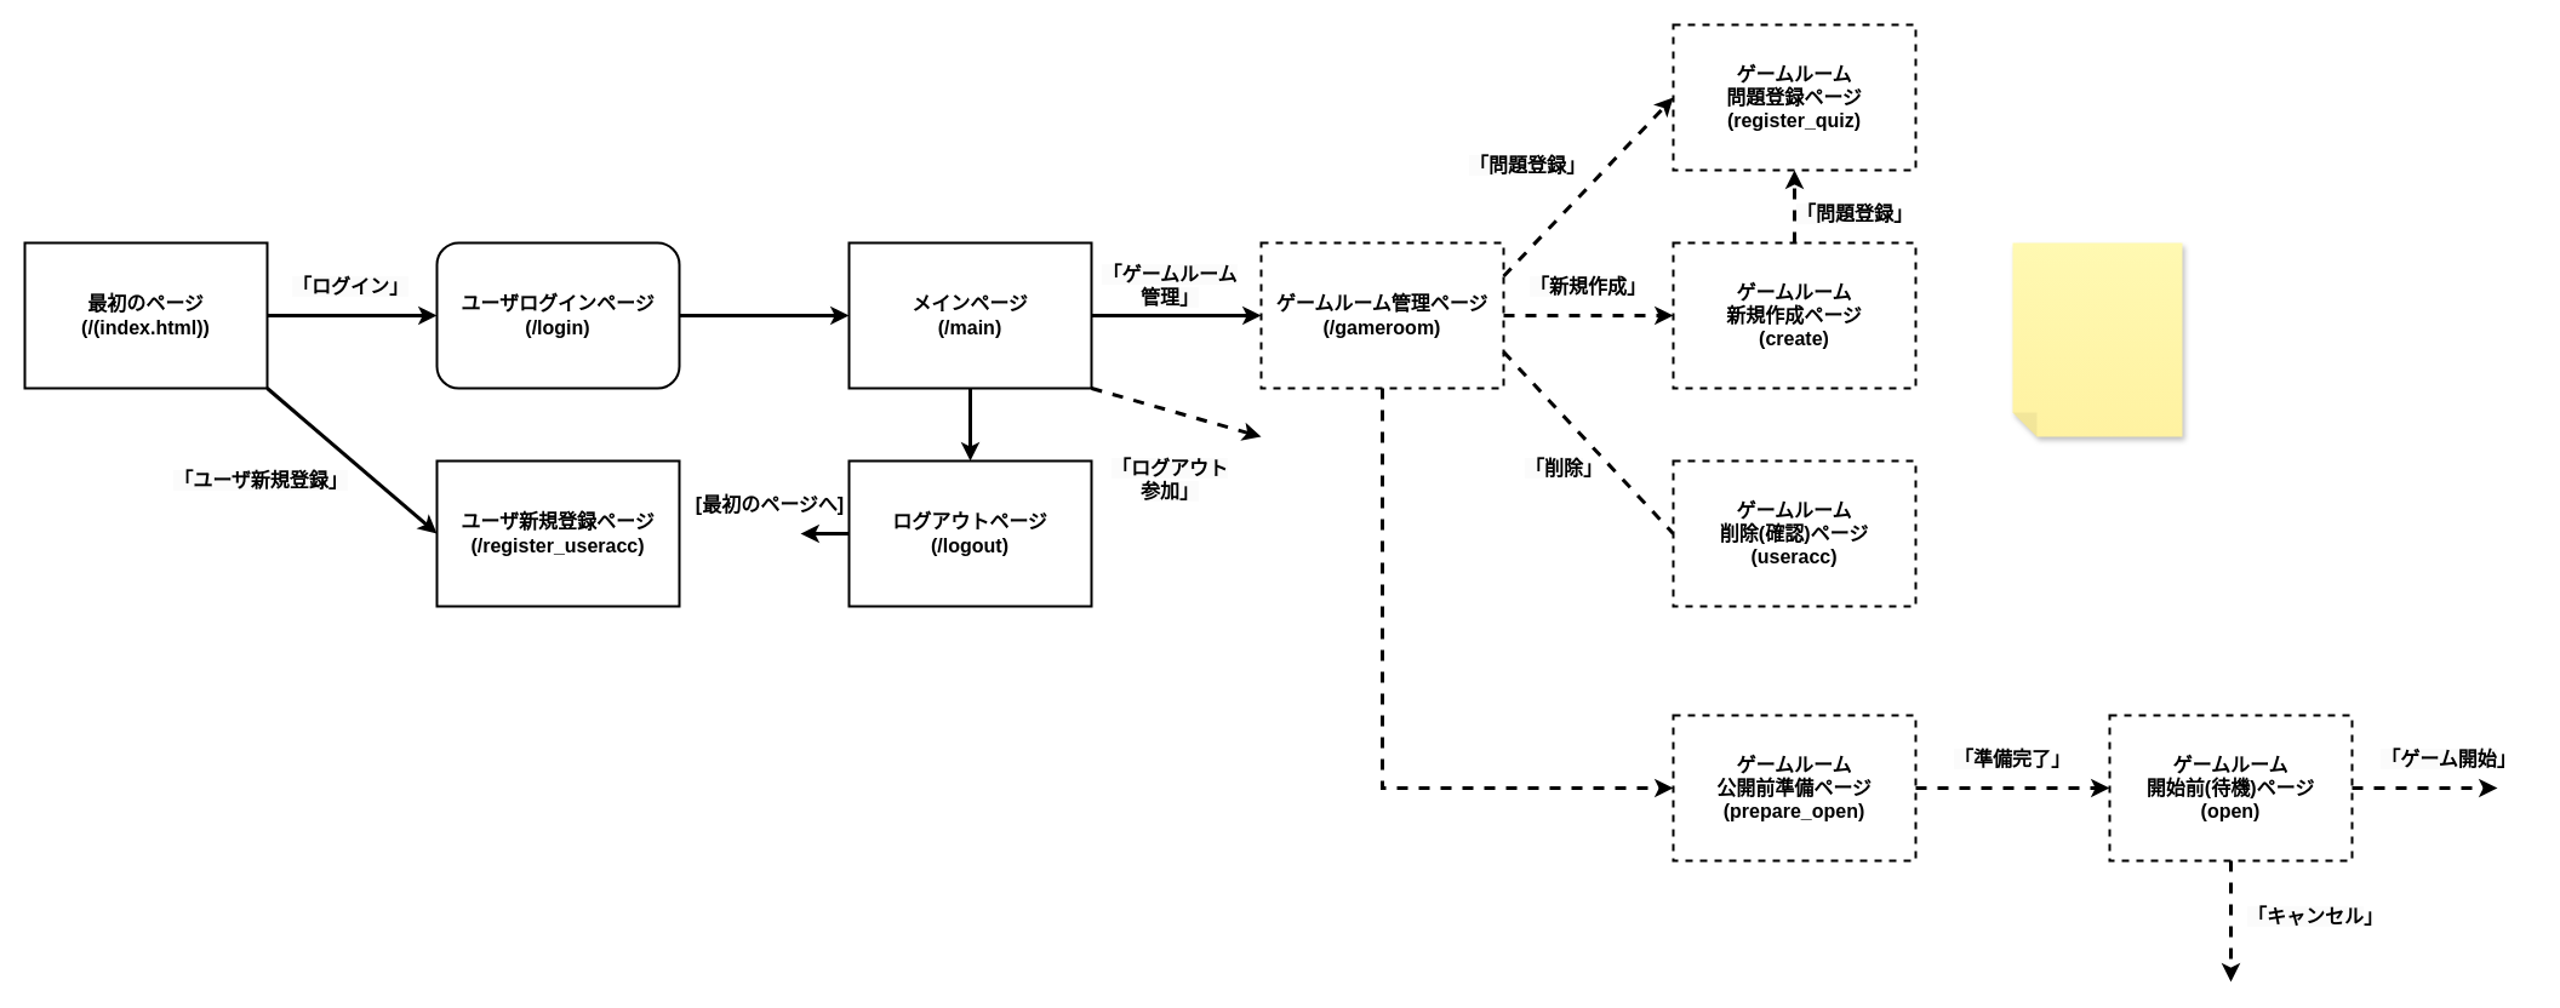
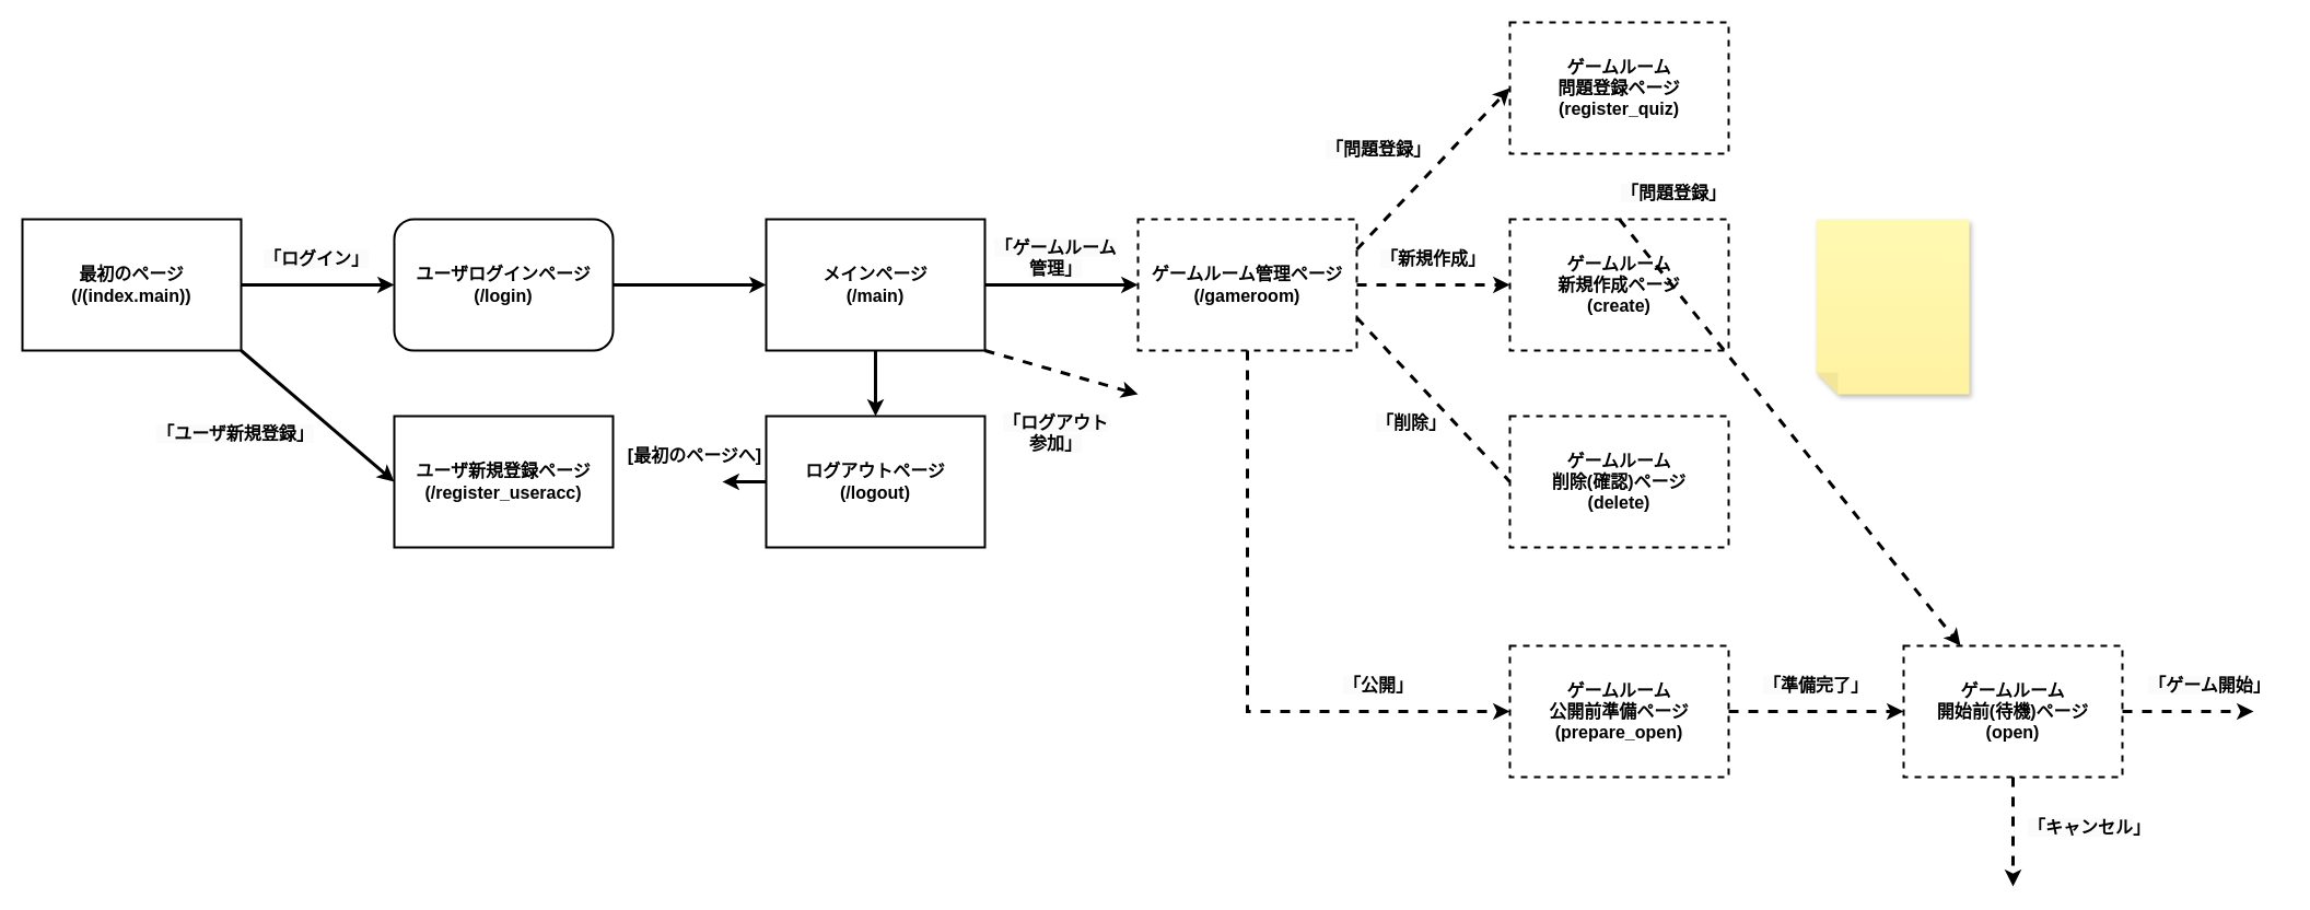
- <mxCell id="40" value="" style="endArrow=classic;html=1;rounded=0;exitX=0.5;exitY=0;exitDx=0;exitDy=0;strokeWidth=3;dashed=1;entryX=0.5;entryY=1;entryDx=0;entryDy=0;" parent="1" source="26" target="39" edge="1"><mxGeometry width="50" height="50" relative="1" as="geometry"><mxPoint x="1250" y="238" as="sourcePoint" /><mxPoint x="1390" y="130" as="targetPoint" /></mxGeometry></mxCell>
+ <mxCell id="40" value="" style="endArrow=classic;html=1;rounded=0;exitX=0.5;exitY=0;exitDx=0;exitDy=0;strokeWidth=3;dashed=1;" parent="1" source="26" target="28" edge="1"><mxGeometry width="50" height="50" relative="1" as="geometry"><mxPoint x="1250" y="238" as="sourcePoint" /><mxPoint x="1390" y="130" as="targetPoint" /></mxGeometry></mxCell>
- <mxCell id="2" value="最初のページ&lt;div&gt;(/(index.html))&lt;/div&gt;" style="rounded=0;whiteSpace=wrap;html=1;fontStyle=1;fontSize=16;strokeWidth=2;" parent="1" vertex="1"><mxGeometry x="20" y="200" width="200" height="120" as="geometry" /></mxCell>
+ <mxCell id="2" value="最初のページ&lt;div&gt;(/(index.main))&lt;/div&gt;" style="rounded=0;whiteSpace=wrap;html=1;fontStyle=1;fontSize=16;strokeWidth=2;" parent="1" vertex="1"><mxGeometry x="20" y="200" width="200" height="120" as="geometry" /></mxCell>
- <mxCell id="35" value="ゲームルーム&lt;div&gt;削除(確認)ページ&lt;br&gt;&lt;div&gt;(useracc)&lt;/div&gt;&lt;/div&gt;" style="rounded=0;whiteSpace=wrap;html=1;fontStyle=1;fontSize=16;strokeWidth=2;dashed=1;" parent="1" vertex="1"><mxGeometry x="1380" y="380" width="200" height="120" as="geometry" /></mxCell>
+ <mxCell id="35" value="ゲームルーム&lt;div&gt;削除(確認)ページ&lt;br&gt;&lt;div&gt;(delete)&lt;/div&gt;&lt;/div&gt;" style="rounded=0;whiteSpace=wrap;html=1;fontStyle=1;fontSize=16;strokeWidth=2;dashed=1;" parent="1" vertex="1"><mxGeometry x="1380" y="380" width="200" height="120" as="geometry" /></mxCell>
+ <mxCell id="25" value="&lt;span style=&quot;color: rgb(0, 0, 0); font-family: Helvetica; font-size: 16px; font-style: normal; font-variant-ligatures: normal; font-variant-caps: normal; font-weight: 700; letter-spacing: normal; orphans: 2; text-indent: 0px; text-transform: none; widows: 2; word-spacing: 0px; -webkit-text-stroke-width: 0px; white-space: normal; background-color: rgb(251, 251, 251); text-decoration-thickness: initial; text-decoration-style: initial; text-decoration-color: initial; float: none; display: inline !important;&quot;&gt;「公開&lt;/span&gt;&lt;span style=&quot;font-size: 16px; font-weight: 700;&quot;&gt;」&lt;/span&gt;" style="text;whiteSpace=wrap;html=1;align=center;" parent="1" vertex="1"><mxGeometry x="1190" y="610" width="140" height="30" as="geometry" /></mxCell>
